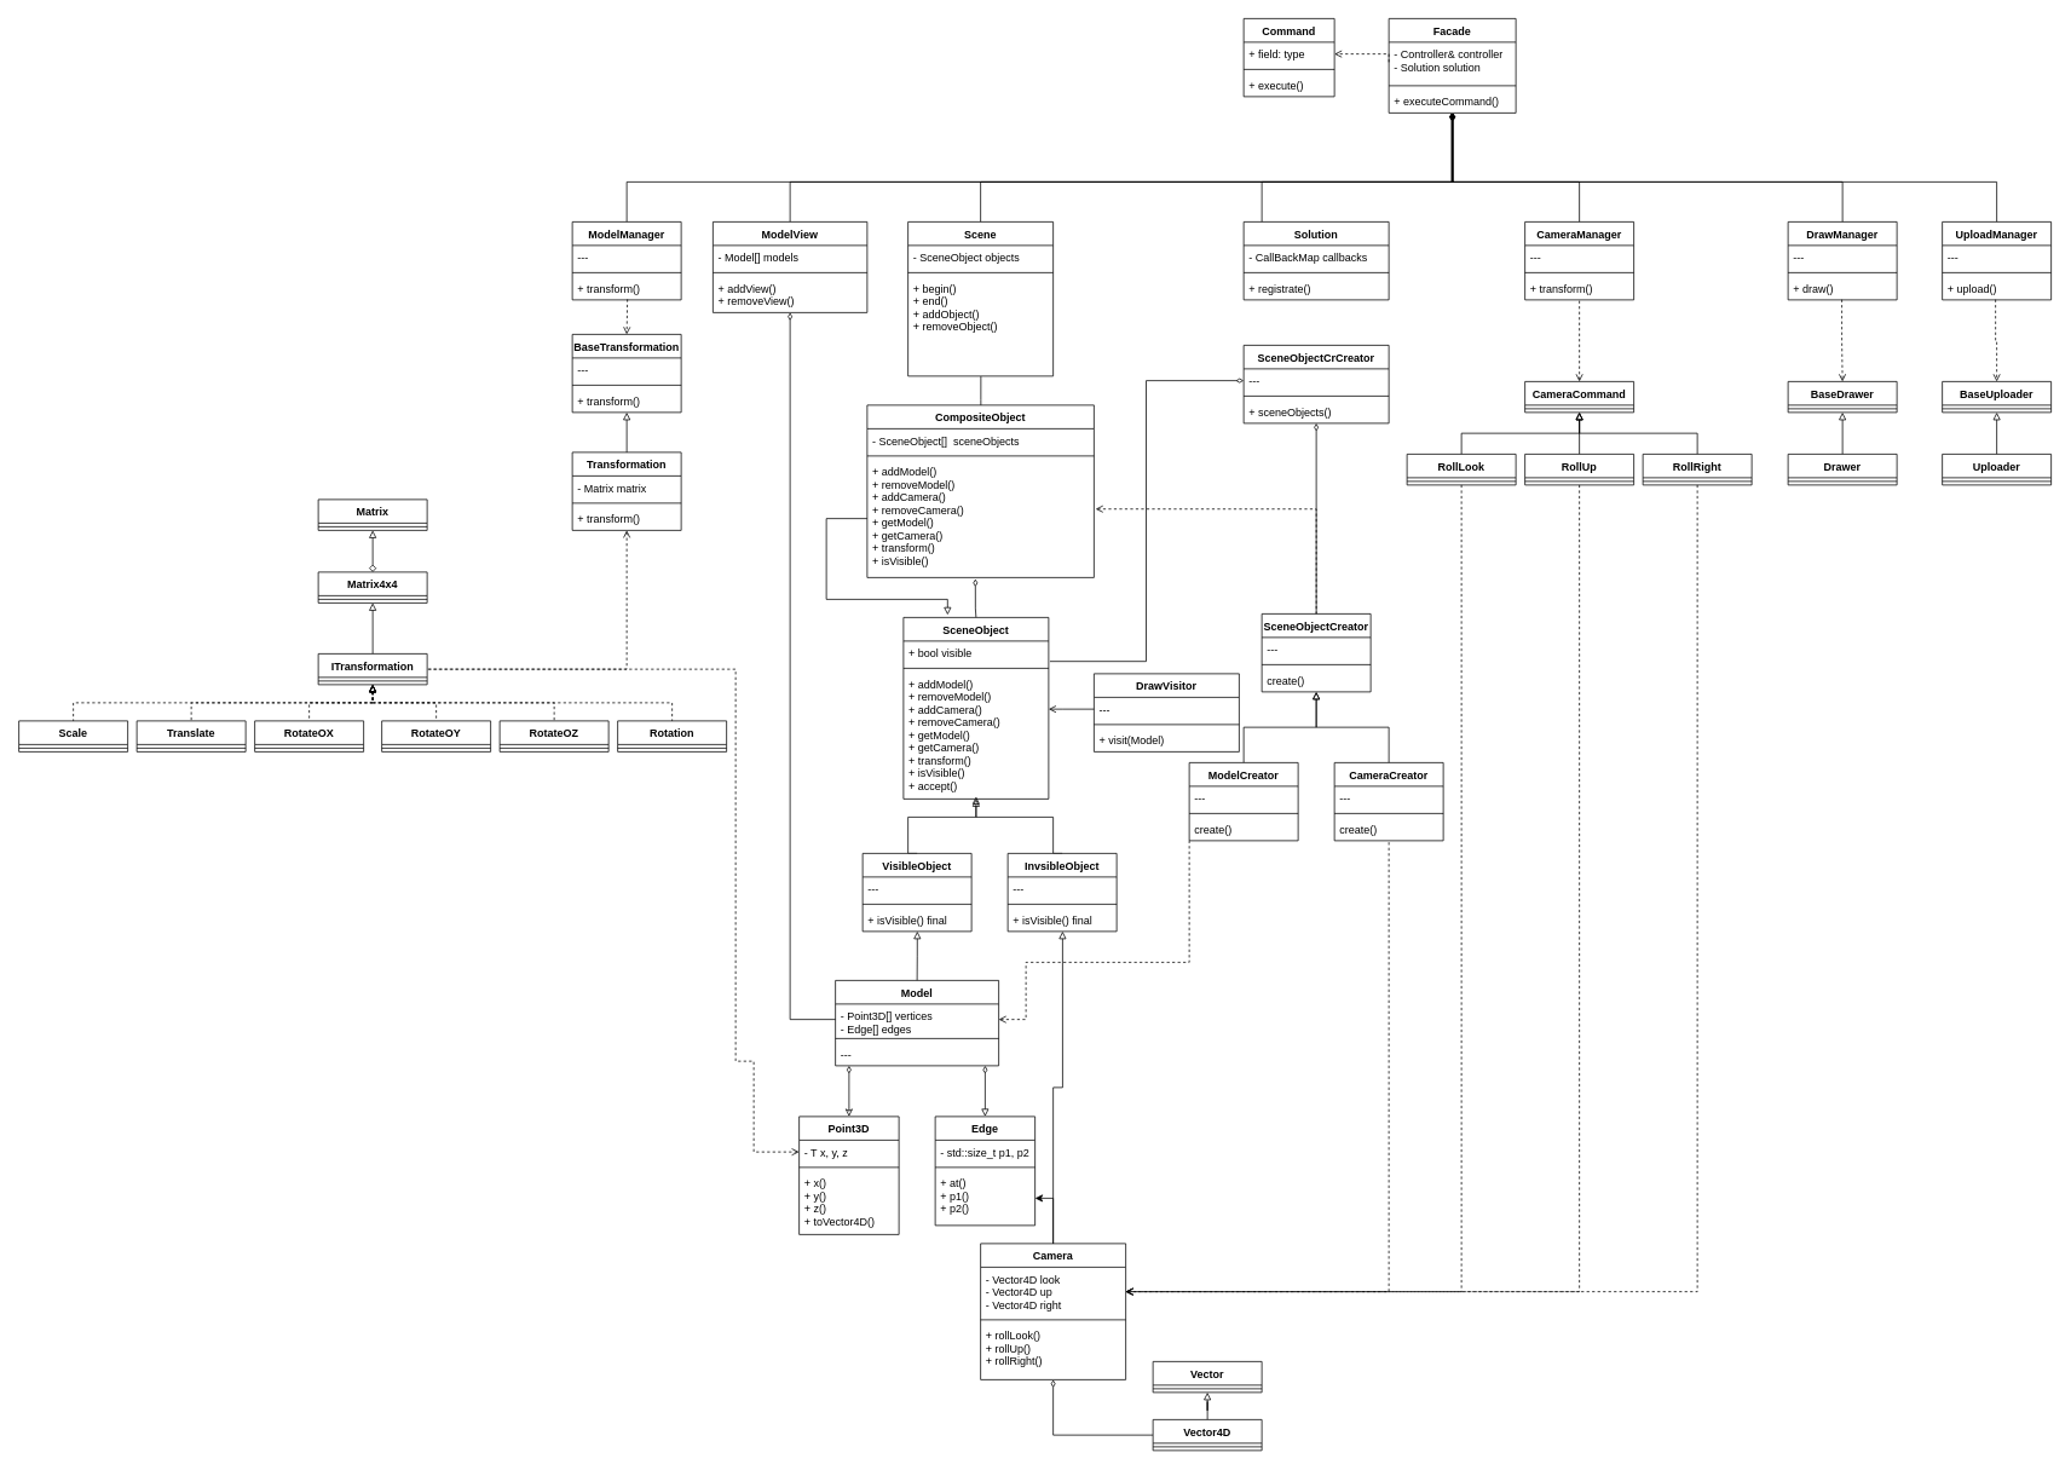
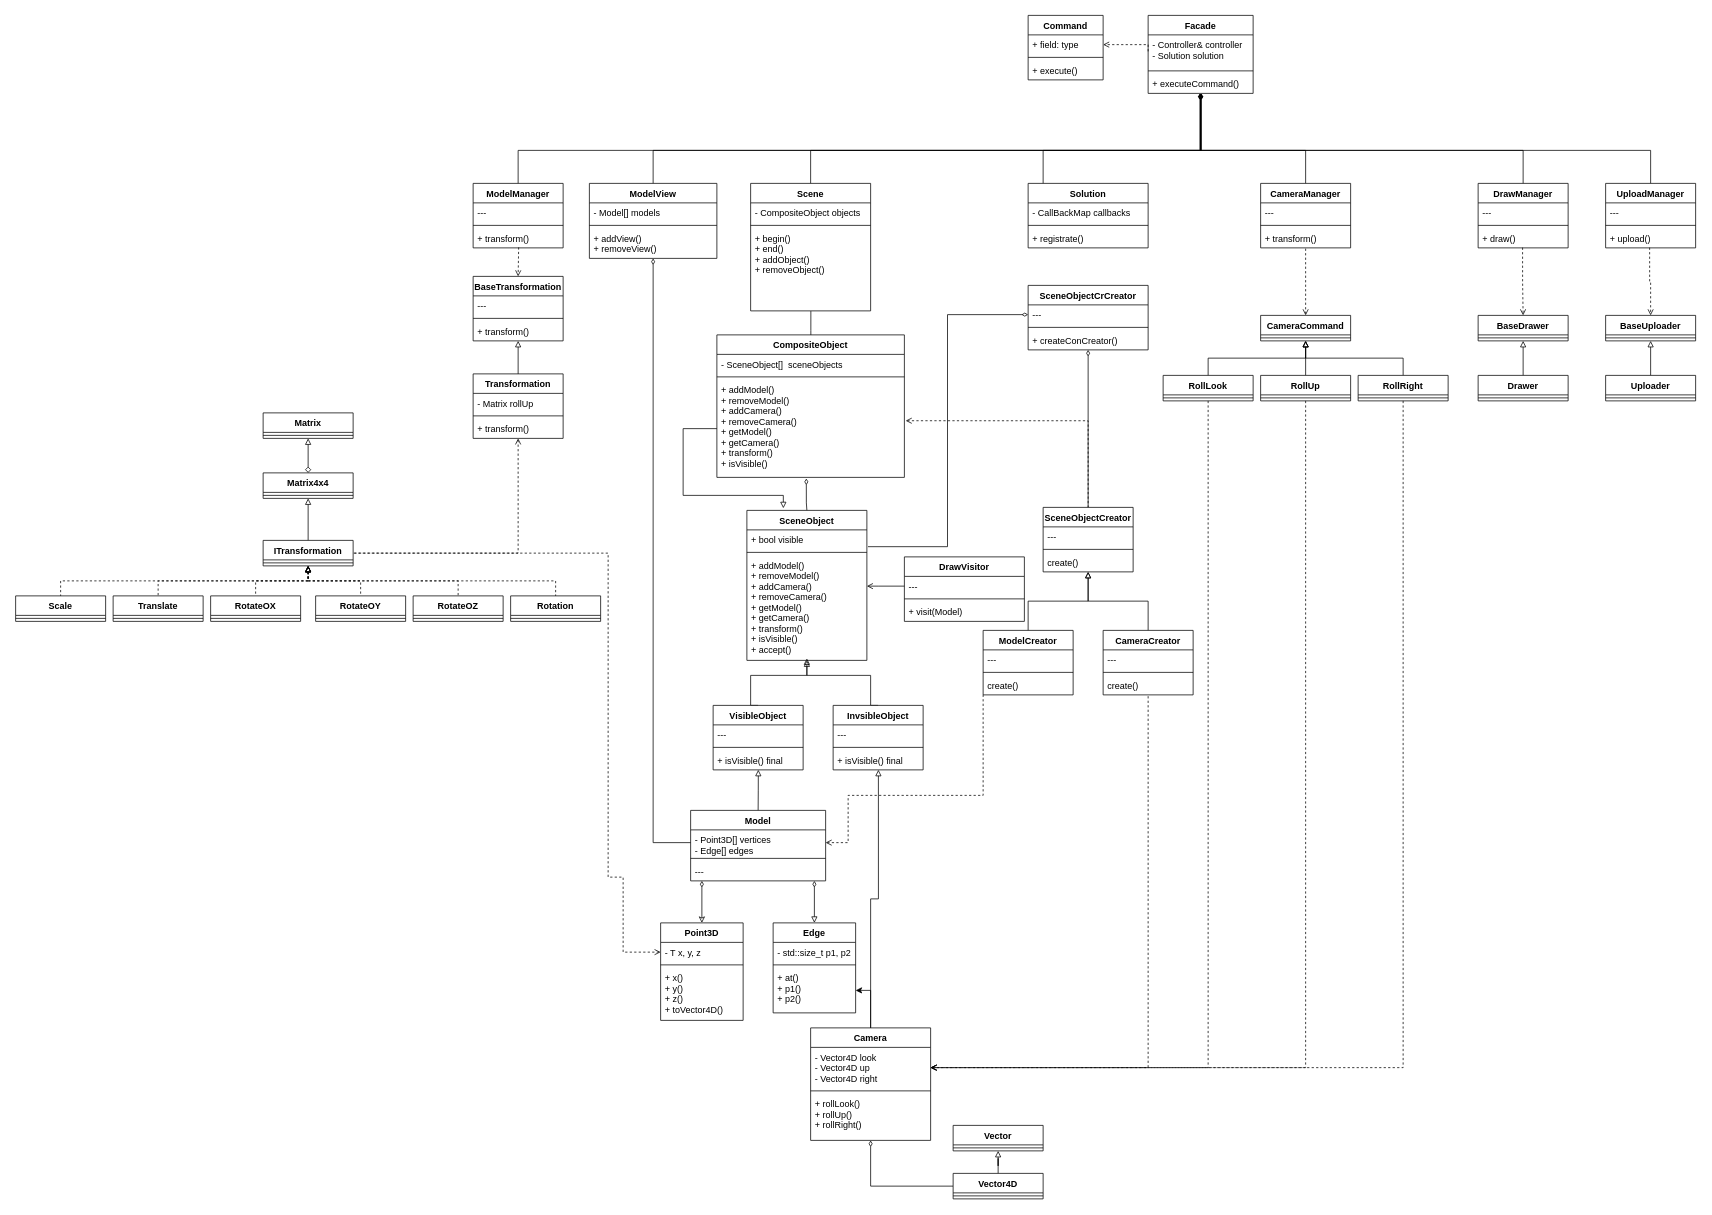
- <mxCell id="108" value="- SceneObject objects" style="text;strokeColor=none;fillColor=none;align=left;verticalAlign=top;spacingLeft=4;spacingRight=4;overflow=hidden;rotatable=0;points=[[0,0.5],[1,0.5]];portConstraint=eastwest;" parent="107" vertex="1"><mxGeometry y="26" width="160" height="26" as="geometry" /></mxCell>
+ <mxCell id="108" value="- CompositeObject objects" style="text;strokeColor=none;fillColor=none;align=left;verticalAlign=top;spacingLeft=4;spacingRight=4;overflow=hidden;rotatable=0;points=[[0,0.5],[1,0.5]];portConstraint=eastwest;" parent="107" vertex="1"><mxGeometry y="26" width="160" height="26" as="geometry" /></mxCell>
- <mxCell id="181" value="+ sceneObjects()" style="text;strokeColor=none;fillColor=none;align=left;verticalAlign=top;spacingLeft=4;spacingRight=4;overflow=hidden;rotatable=0;points=[[0,0.5],[1,0.5]];portConstraint=eastwest;" parent="178" vertex="1"><mxGeometry y="60" width="160" height="26" as="geometry" /></mxCell>
+ <mxCell id="181" value="+ createConCreator()" style="text;strokeColor=none;fillColor=none;align=left;verticalAlign=top;spacingLeft=4;spacingRight=4;overflow=hidden;rotatable=0;points=[[0,0.5],[1,0.5]];portConstraint=eastwest;" parent="178" vertex="1"><mxGeometry y="60" width="160" height="26" as="geometry" /></mxCell>
- <mxCell id="100" value="- Matrix matrix" style="text;strokeColor=none;fillColor=none;align=left;verticalAlign=top;spacingLeft=4;spacingRight=4;overflow=hidden;rotatable=0;points=[[0,0.5],[1,0.5]];portConstraint=eastwest;" parent="99" vertex="1"><mxGeometry y="26" width="120" height="26" as="geometry" /></mxCell>
+ <mxCell id="100" value="- Matrix rollUp" style="text;strokeColor=none;fillColor=none;align=left;verticalAlign=top;spacingLeft=4;spacingRight=4;overflow=hidden;rotatable=0;points=[[0,0.5],[1,0.5]];portConstraint=eastwest;" parent="99" vertex="1"><mxGeometry y="26" width="120" height="26" as="geometry" /></mxCell>
